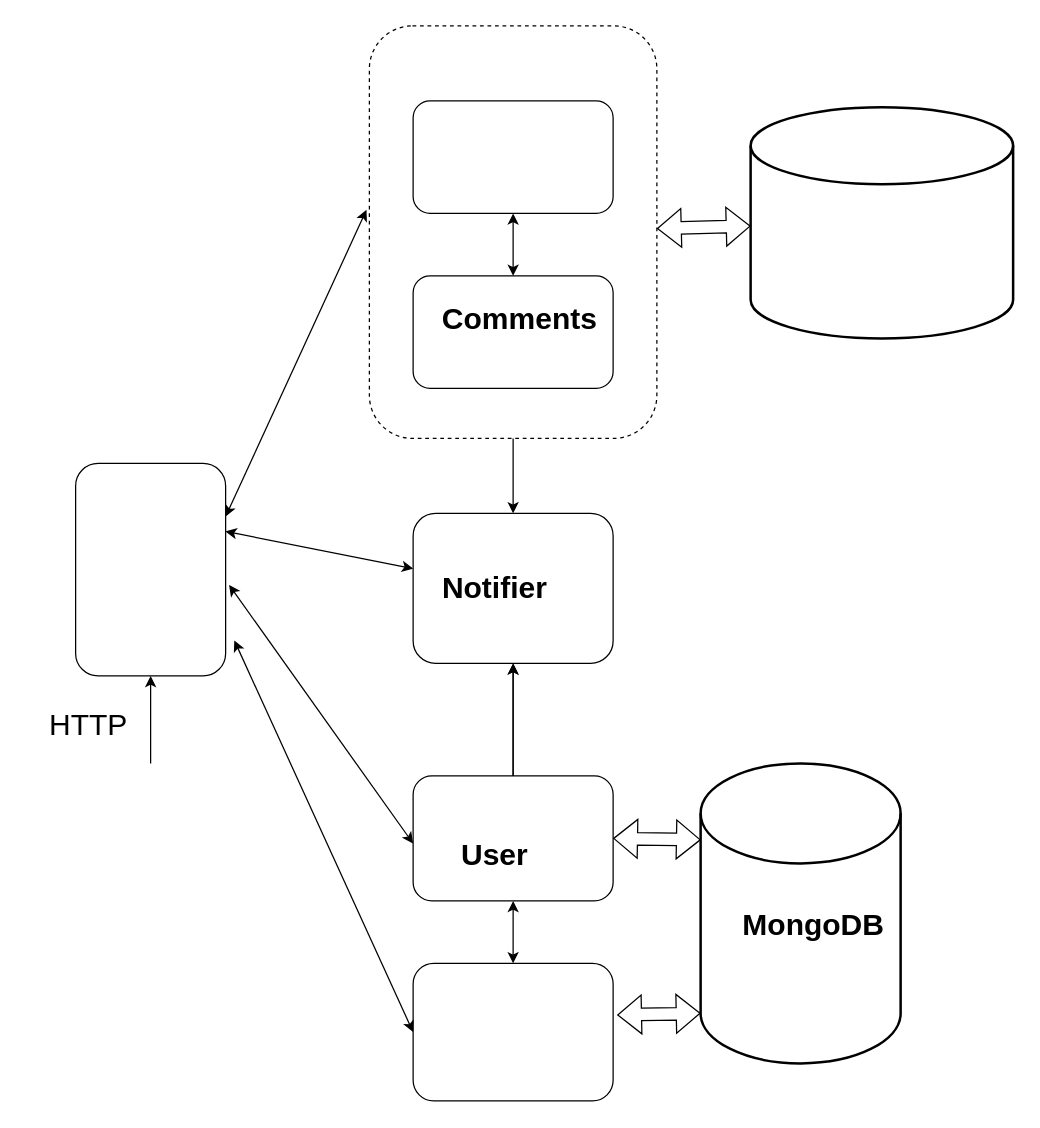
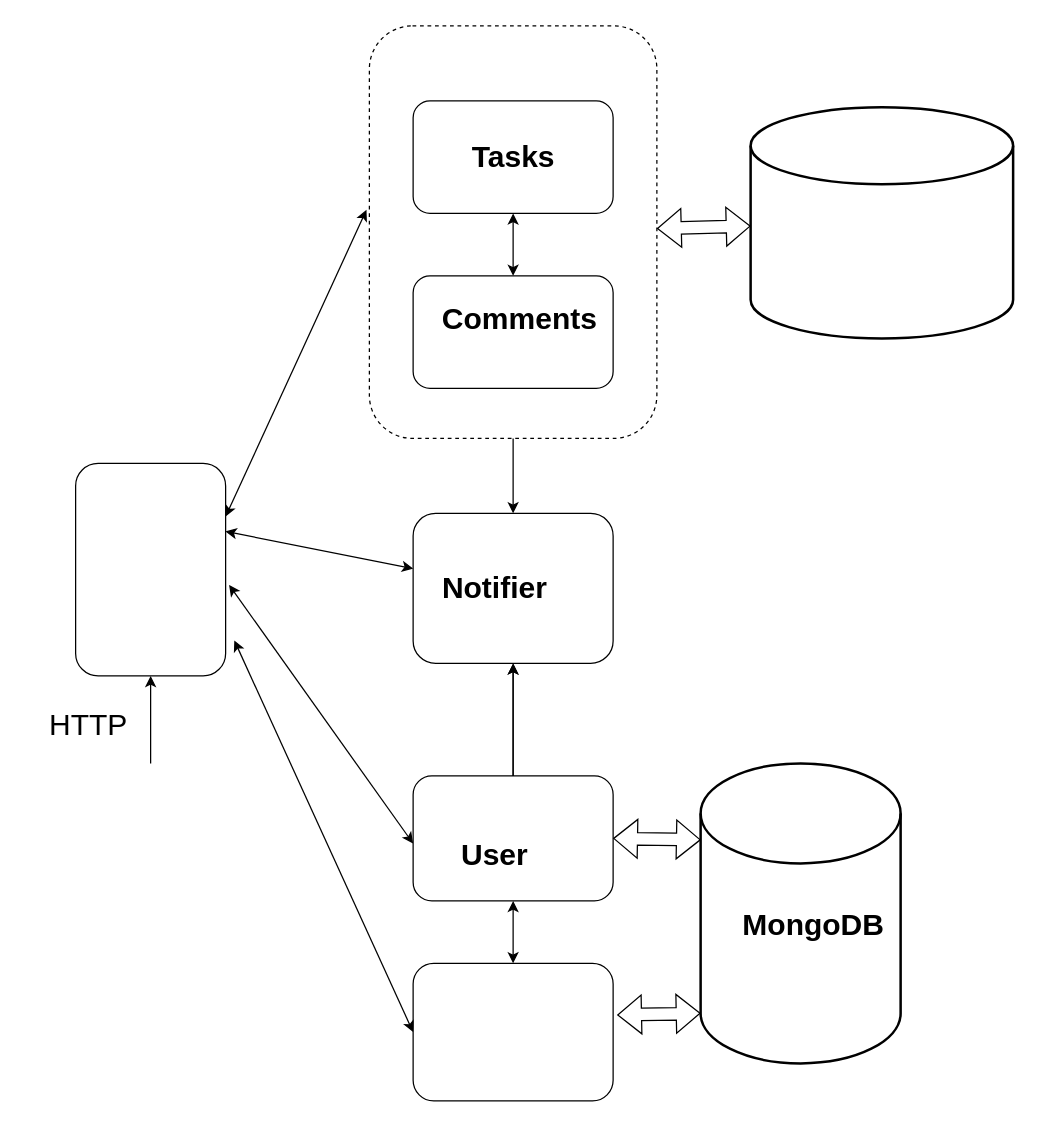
+ <mxCell id="10" value="Tasks" style="text;strokeColor=none;fillColor=none;html=1;fontSize=24;fontStyle=1;verticalAlign=middle;align=center;" vertex="1" parent="1"><mxGeometry x="360" y="105" width="100" height="40" as="geometry" /></mxCell>
